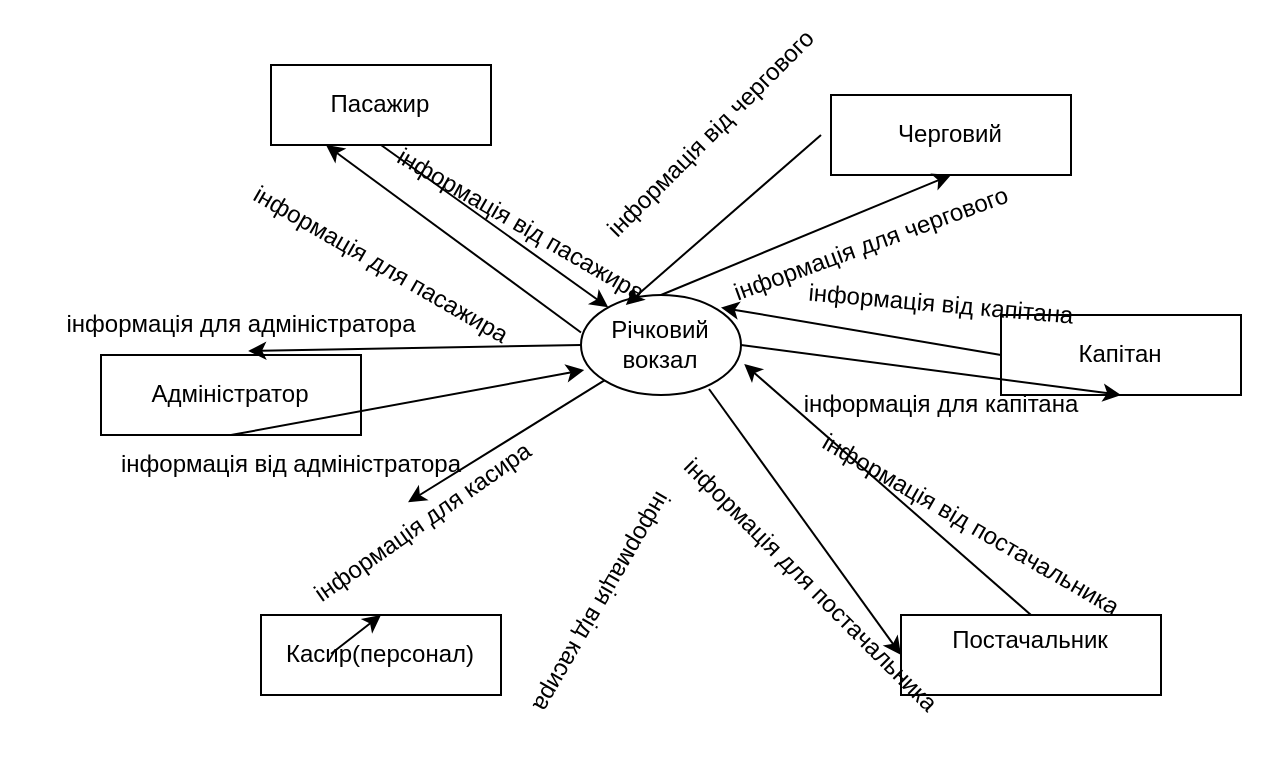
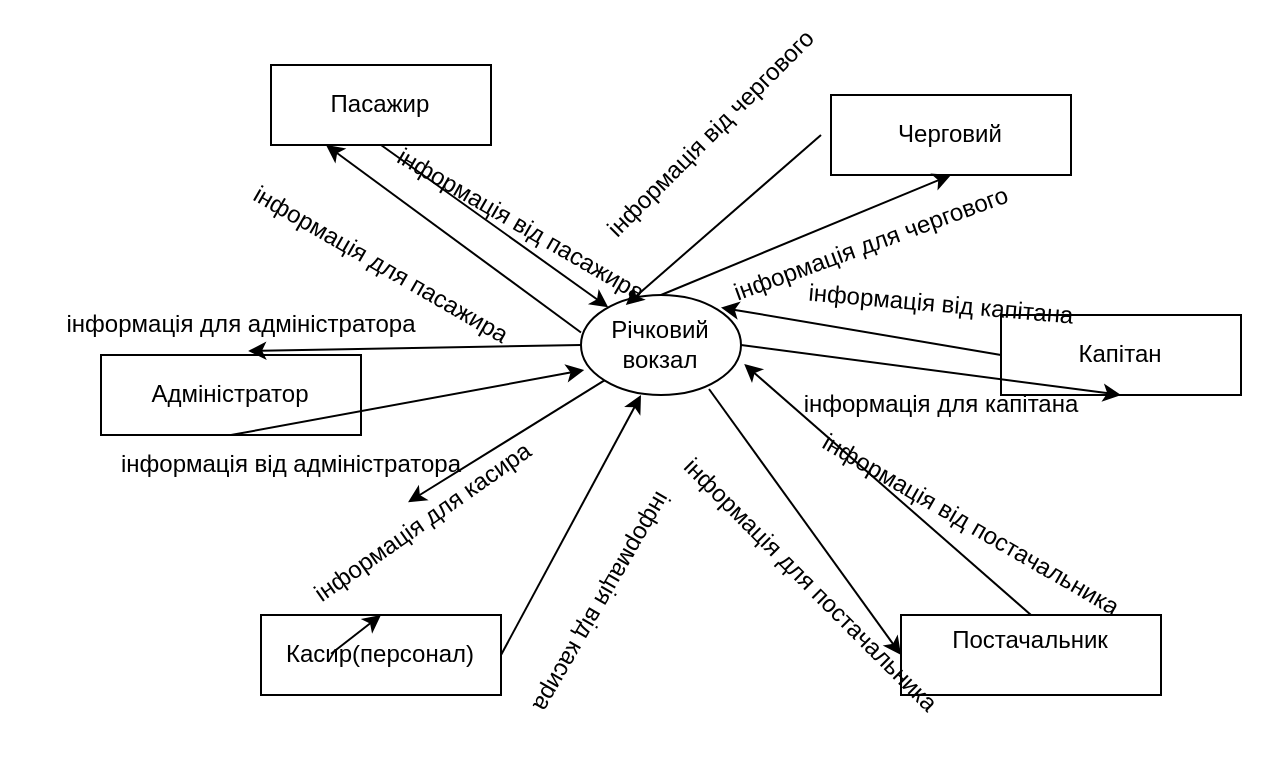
+ <mxCell id="11" value="" style="endArrow=classic;html=1;rounded=0;exitX=1;exitY=0.5;exitDx=0;exitDy=0;entryX=0.375;entryY=1;entryDx=0;entryDy=0;entryPerimeter=0;" edge="1" parent="1" source="8" target="2"><mxGeometry width="50" height="50" relative="1" as="geometry"><mxPoint x="310" y="205" as="sourcePoint" /><mxPoint x="360" y="155" as="targetPoint" /></mxGeometry></mxCell>
